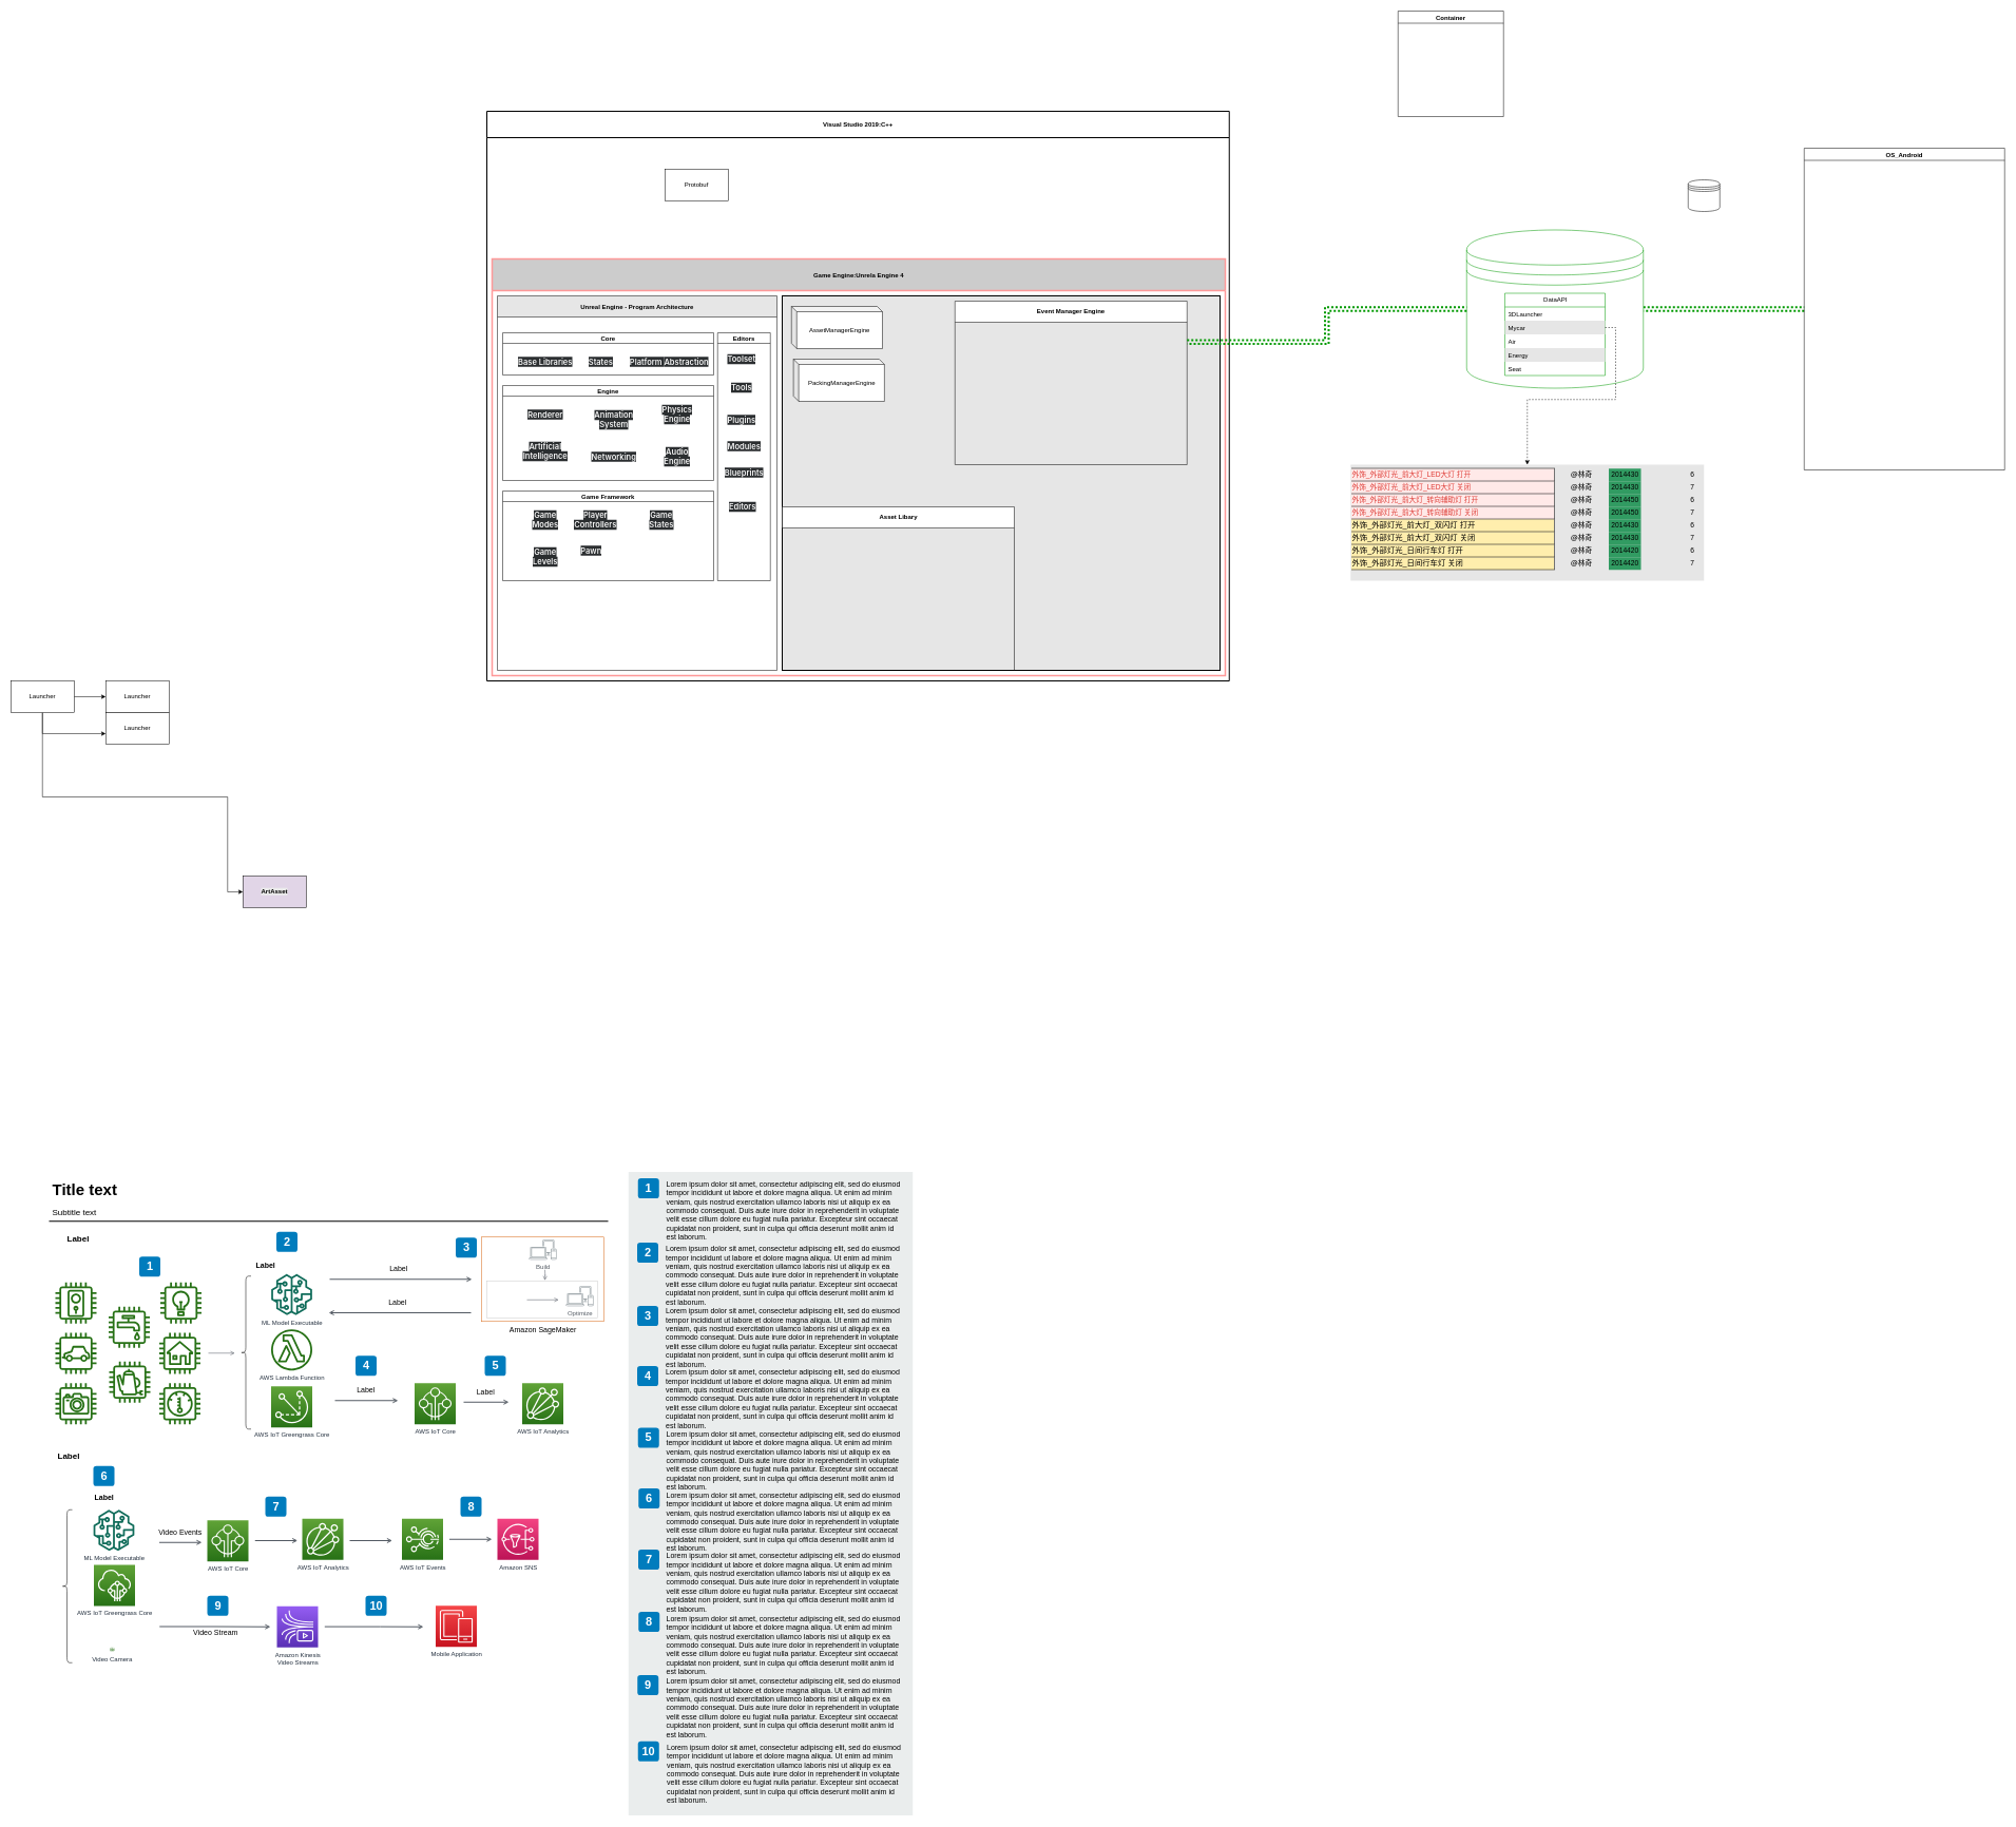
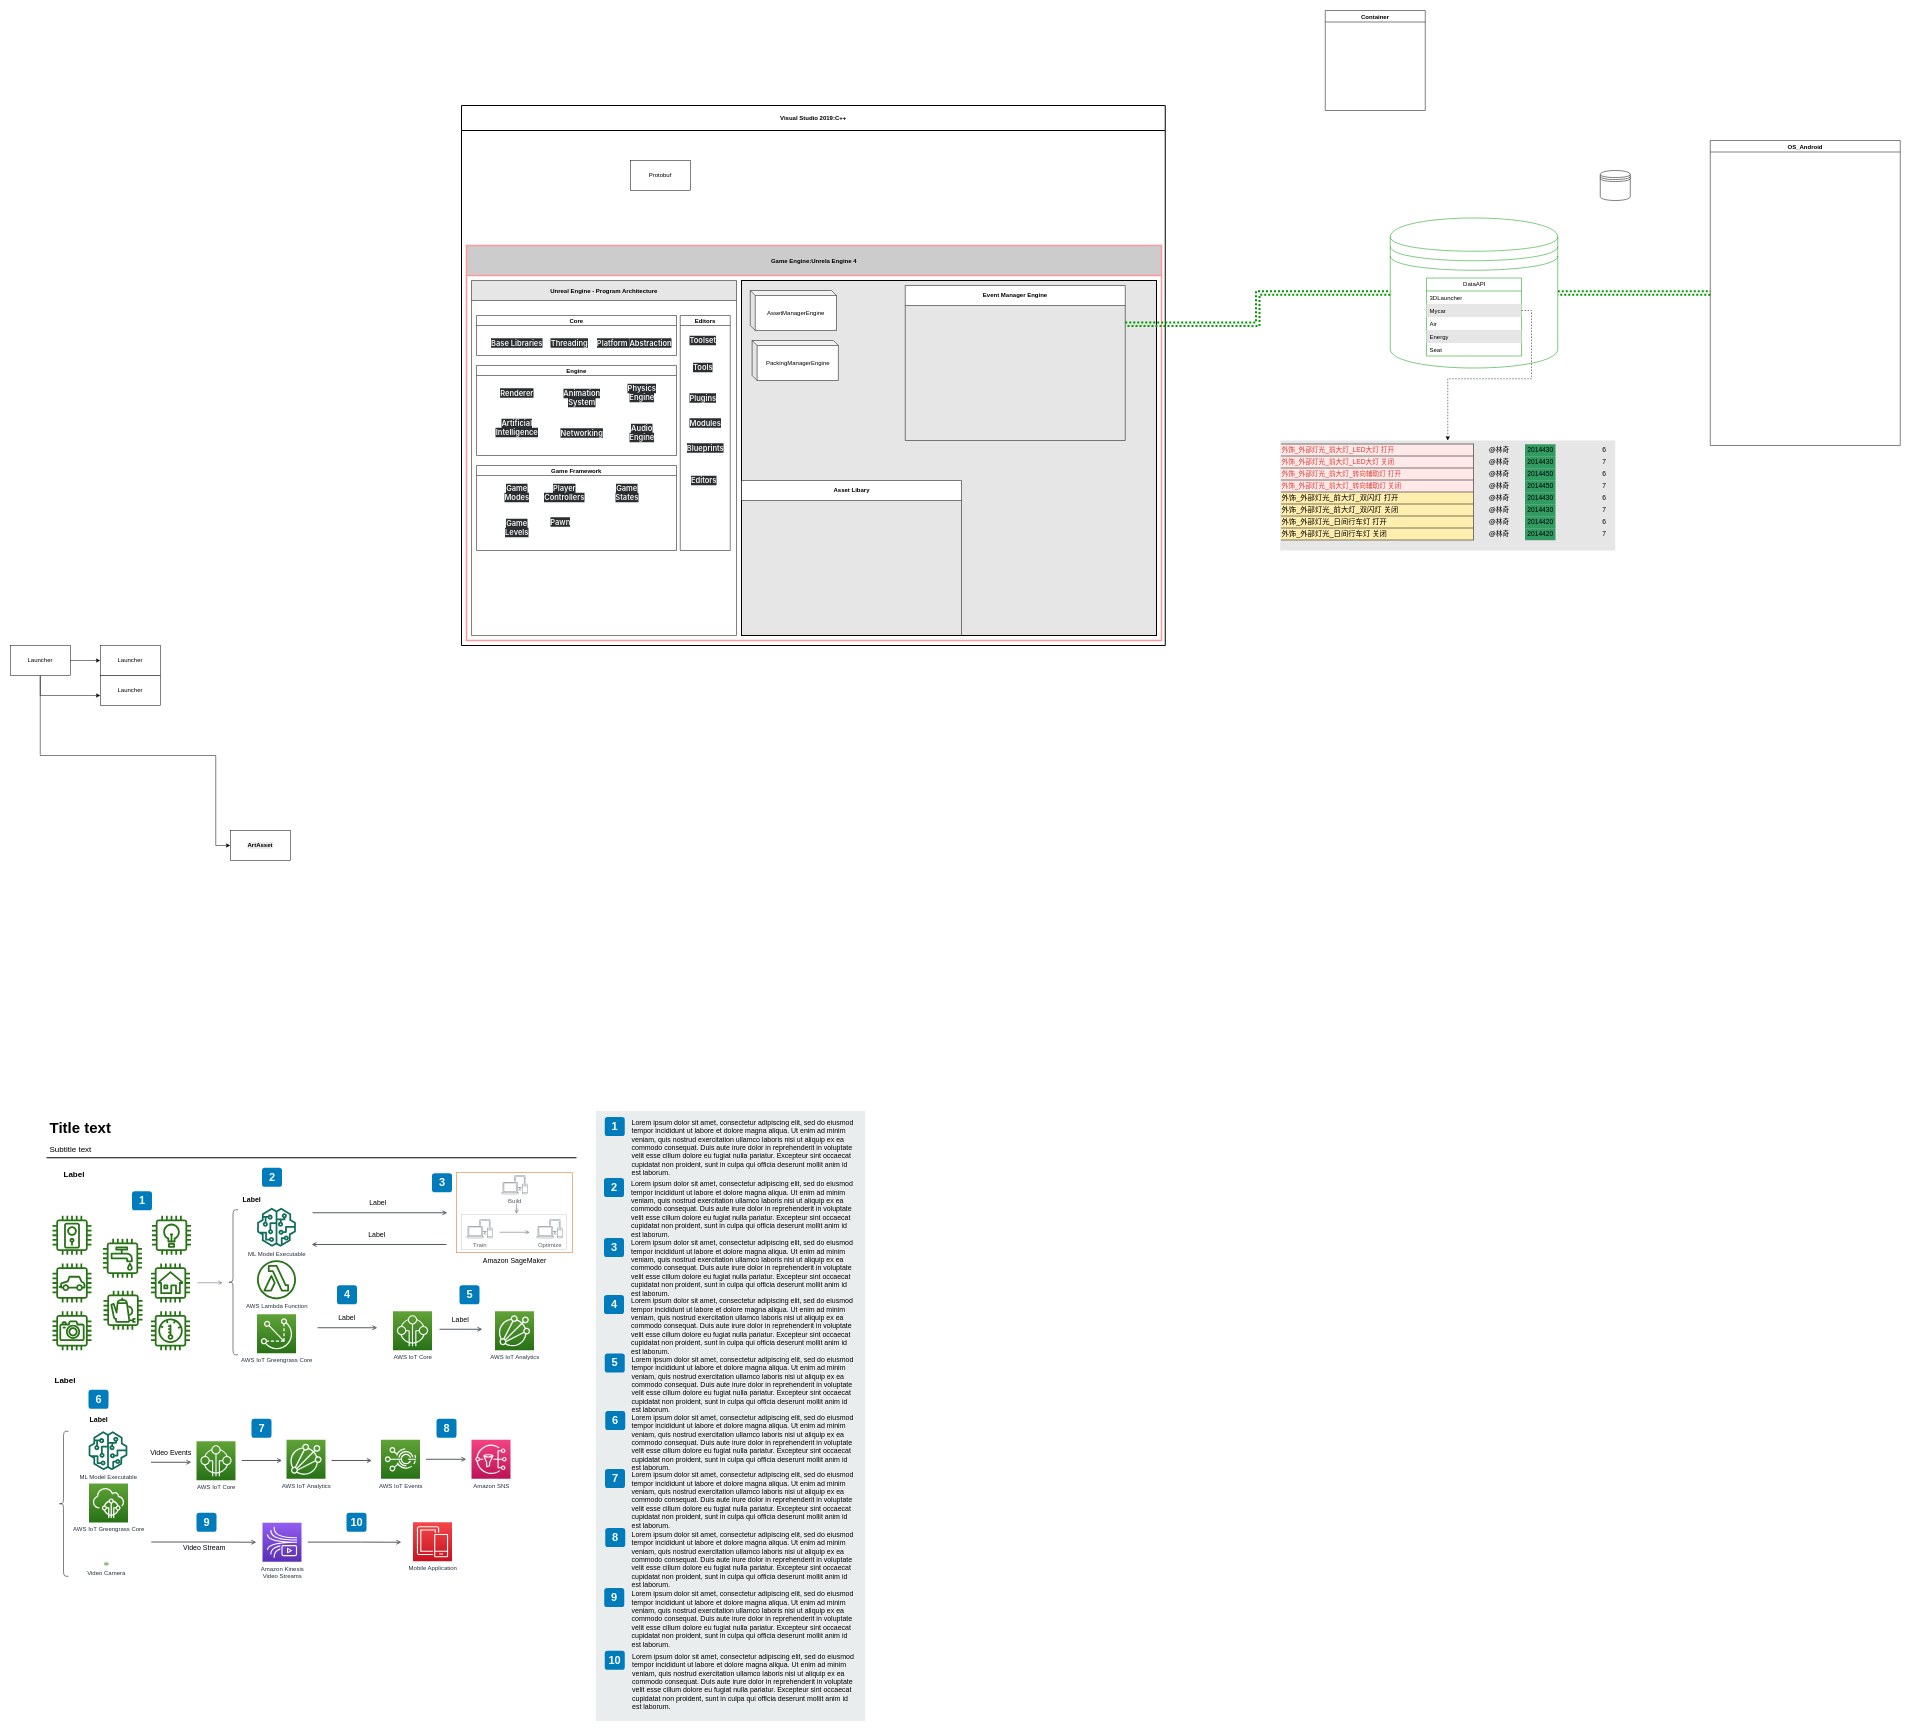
- <mxCell id="95" value="&lt;span style=&quot;font-weight: var(--base-text-weight-semibold,600); margin: 0px; padding: 0px; border: 0px; font-size: 15px; vertical-align: baseline; color: rgba(255, 255, 255, 0.95); font-family: -apple-system, BlinkMacSystemFont, &amp;quot;Segoe UI&amp;quot;, &amp;quot;Noto Sans&amp;quot;, Helvetica, Arial, sans-serif, &amp;quot;Apple Color Emoji&amp;quot;, &amp;quot;Segoe UI Emoji&amp;quot;; text-align: left; text-wrap: wrap; background-color: rgb(43, 46, 48);&quot;&gt;States&lt;/span&gt;" style="text;html=1;align=center;verticalAlign=middle;resizable=0;points=[];autosize=1;strokeColor=none;fillColor=none;" parent="94" vertex="1"><mxGeometry x="140" y="40" width="90" height="30" as="geometry" /></mxCell>
+ <mxCell id="95" value="&lt;span style=&quot;font-weight: var(--base-text-weight-semibold,600); margin: 0px; padding: 0px; border: 0px; font-size: 15px; vertical-align: baseline; color: rgba(255, 255, 255, 0.95); font-family: -apple-system, BlinkMacSystemFont, &amp;quot;Segoe UI&amp;quot;, &amp;quot;Noto Sans&amp;quot;, Helvetica, Arial, sans-serif, &amp;quot;Apple Color Emoji&amp;quot;, &amp;quot;Segoe UI Emoji&amp;quot;; text-align: left; text-wrap: wrap; background-color: rgb(43, 46, 48);&quot;&gt;Threading&lt;/span&gt;" style="text;html=1;align=center;verticalAlign=middle;resizable=0;points=[];autosize=1;strokeColor=none;fillColor=none;" parent="94" vertex="1"><mxGeometry x="140" y="40" width="90" height="30" as="geometry" /></mxCell>
- <mxCell id="122" value="&lt;b style=&quot;background-color: rgb(235, 235, 235);&quot;&gt;ArtAsset&lt;/b&gt;" style="rounded=0;whiteSpace=wrap;html=1;fillColor=#e1d5e7;" parent="1" vertex="1"><mxGeometry x="460" y="1660" width="120" height="60" as="geometry" /></mxCell>
+ <mxCell id="122" value="&lt;b style=&quot;background-color: rgb(235, 235, 235);&quot;&gt;ArtAsset&lt;/b&gt;" style="rounded=0;whiteSpace=wrap;html=1;" parent="1" vertex="1"><mxGeometry x="460" y="1660" width="120" height="60" as="geometry" /></mxCell>
+ <mxCell id="59" value="Train" style="outlineConnect=0;gradientColor=none;fontColor=#545B64;strokeColor=none;fillColor=#879196;dashed=0;verticalLabelPosition=bottom;verticalAlign=top;align=center;html=1;fontSize=12;fontStyle=0;aspect=fixed;shape=mxgraph.aws4.illustration_devices;pointerEvents=1" parent="1" vertex="1"><mxGeometry x="932.5" y="2437.5" width="52" height="38" as="geometry" /></mxCell>
